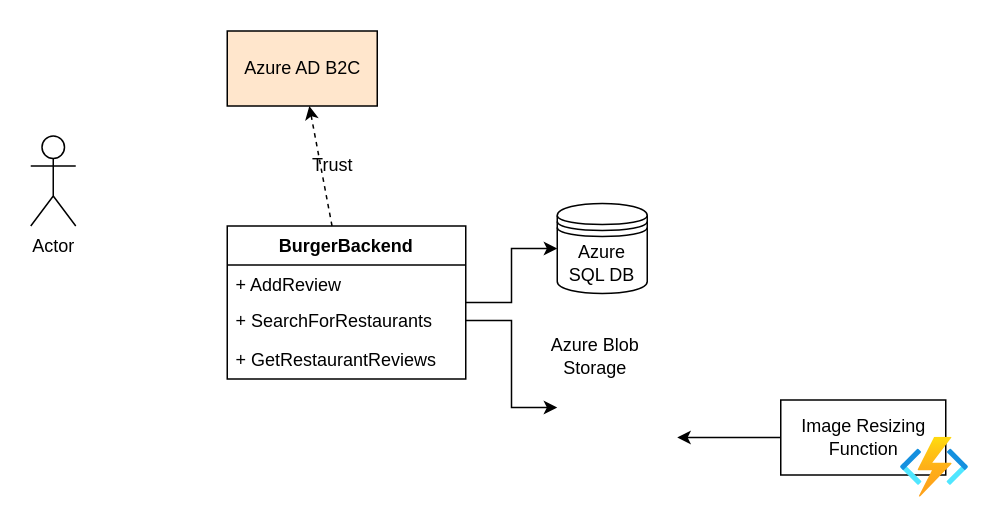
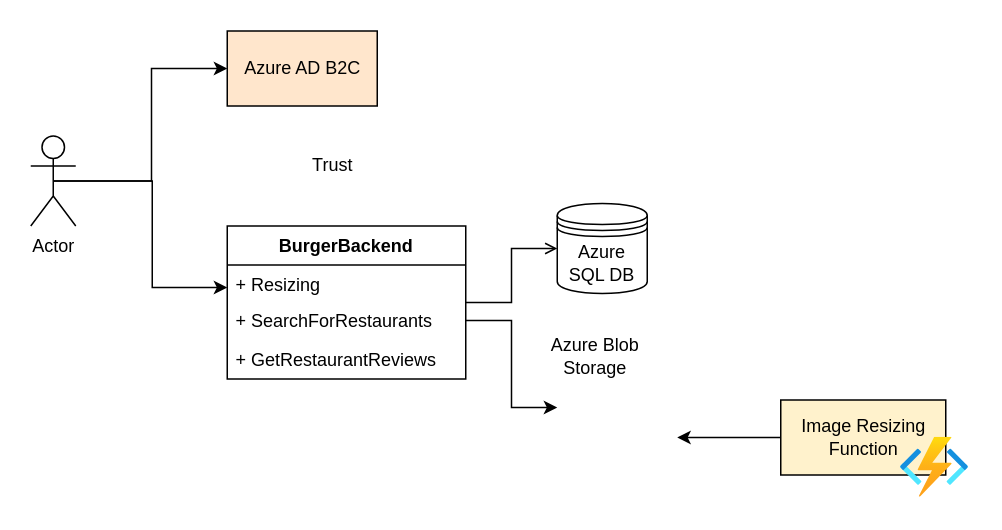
+ <mxCell id="6" style="edgeStyle=orthogonalEdgeStyle;rounded=0;orthogonalLoop=1;jettySize=auto;html=1;exitX=0.5;exitY=0.5;exitDx=0;exitDy=0;exitPerimeter=0;entryX=0;entryY=0.5;entryDx=0;entryDy=0;" parent="1" source="7" target="4" edge="1"><mxGeometry relative="1" as="geometry" /></mxCell>
- <mxCell id="13" value="" style="html=1;labelBackgroundColor=#ffffff;startArrow=none;startFill=0;startSize=6;endArrow=classic;endFill=1;endSize=6;jettySize=auto;orthogonalLoop=1;strokeWidth=1;dashed=1;fontSize=14;rounded=0;" parent="1" source="8" target="4" edge="1"><mxGeometry width="60" height="60" relative="1" as="geometry"><mxPoint x="230" y="140" as="sourcePoint" /><mxPoint x="290" y="80" as="targetPoint" /></mxGeometry></mxCell>
- <mxCell id="3" style="edgeStyle=orthogonalEdgeStyle;rounded=0;orthogonalLoop=1;jettySize=auto;html=1;entryX=0;entryY=0.5;entryDx=0;entryDy=0;" parent="1" source="8" target="2" edge="1"><mxGeometry relative="1" as="geometry"><mxPoint x="701" y="200" as="sourcePoint" /></mxGeometry></mxCell>
+ <mxCell id="3" style="edgeStyle=orthogonalEdgeStyle;rounded=0;orthogonalLoop=1;jettySize=auto;html=1;entryX=0;entryY=0.5;entryDx=0;entryDy=0;endArrow=open;" parent="1" source="8" target="2" edge="1"><mxGeometry relative="1" as="geometry"><mxPoint x="701" y="200" as="sourcePoint" /></mxGeometry></mxCell>
+ <mxCell id="5" style="edgeStyle=orthogonalEdgeStyle;rounded=0;orthogonalLoop=1;jettySize=auto;html=1;exitX=0.5;exitY=0.5;exitDx=0;exitDy=0;exitPerimeter=0;" parent="1" source="7" target="8" edge="1"><mxGeometry relative="1" as="geometry"><mxPoint x="151" y="205" as="targetPoint" /><Array as="points"><mxPoint x="101" y="120" /><mxPoint x="101" y="191" /></Array></mxGeometry></mxCell>
- <mxCell id="9" value="+ AddReview" style="text;strokeColor=none;fillColor=none;align=left;verticalAlign=top;spacingLeft=4;spacingRight=4;overflow=hidden;rotatable=0;points=[[0,0.5],[1,0.5]];portConstraint=eastwest;fontStyle=0" parent="8" vertex="1"><mxGeometry y="26" width="159" height="24" as="geometry" /></mxCell>
+ <mxCell id="9" value="+ Resizing" style="text;strokeColor=none;fillColor=none;align=left;verticalAlign=top;spacingLeft=4;spacingRight=4;overflow=hidden;rotatable=0;points=[[0,0.5],[1,0.5]];portConstraint=eastwest;fontStyle=0" parent="8" vertex="1"><mxGeometry y="26" width="159" height="24" as="geometry" /></mxCell>
- <mxCell id="18" value="Image Resizing&lt;br&gt;Function" style="html=1;" parent="1" vertex="1"><mxGeometry x="520" y="266" width="110" height="50" as="geometry" /></mxCell>
+ <mxCell id="18" value="Image Resizing&lt;br&gt;Function" style="html=1;fillColor=#fff2cc;" parent="1" vertex="1"><mxGeometry x="520" y="266" width="110" height="50" as="geometry" /></mxCell>
